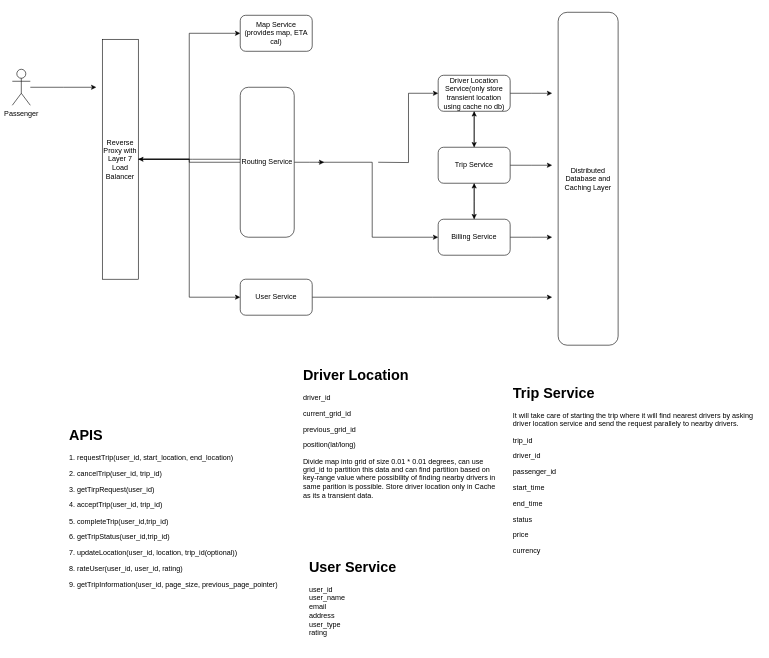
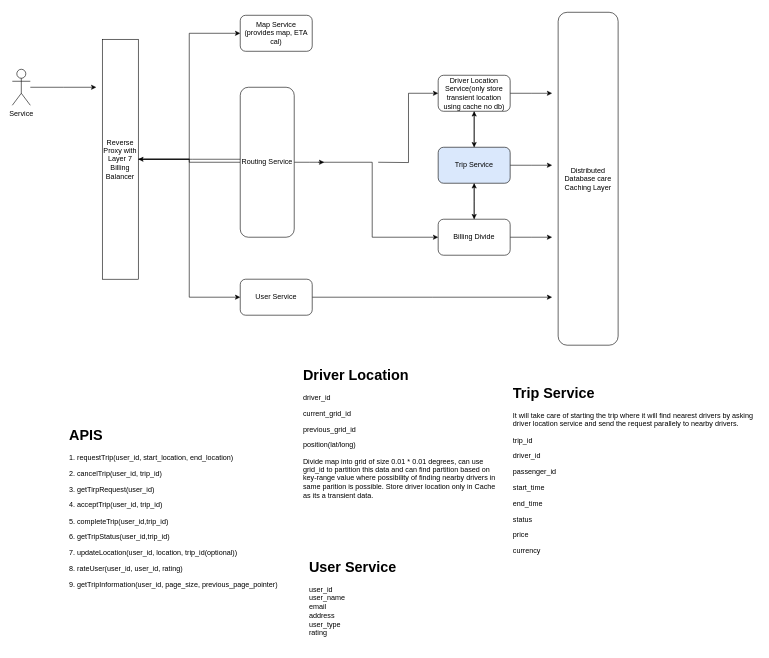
- <mxCell id="3" value="Passenger" style="shape=umlActor;verticalLabelPosition=bottom;verticalAlign=top;html=1;outlineConnect=0;" parent="1" vertex="1"><mxGeometry x="20" y="115" width="30" height="60" as="geometry" /></mxCell>
+ <mxCell id="3" value="Service" style="shape=umlActor;verticalLabelPosition=bottom;verticalAlign=top;html=1;outlineConnect=0;" parent="1" vertex="1"><mxGeometry x="20" y="115" width="30" height="60" as="geometry" /></mxCell>
- <mxCell id="7" value="Reverse Proxy with Layer 7 Load Balancer" style="rounded=0;whiteSpace=wrap;html=1;direction=south;" parent="1" vertex="1"><mxGeometry x="170" y="65" width="60" height="400" as="geometry" /></mxCell>
+ <mxCell id="7" value="Reverse Proxy with Layer 7 Billing Balancer" style="rounded=0;whiteSpace=wrap;html=1;direction=south;" parent="1" vertex="1"><mxGeometry x="170" y="65" width="60" height="400" as="geometry" /></mxCell>
- <mxCell id="15" value="Trip Service" style="rounded=1;whiteSpace=wrap;html=1;" parent="1" vertex="1"><mxGeometry x="730" y="245" width="120" height="60" as="geometry" /></mxCell>
+ <mxCell id="15" value="Trip Service" style="rounded=1;whiteSpace=wrap;html=1;fillColor=#dae8fc;" parent="1" vertex="1"><mxGeometry x="730" y="245" width="120" height="60" as="geometry" /></mxCell>
- <mxCell id="26" value="Distributed Database and Caching Layer" style="rounded=1;whiteSpace=wrap;html=1;direction=south;" parent="1" vertex="1"><mxGeometry x="930" y="20" width="100" height="555" as="geometry" /></mxCell>
+ <mxCell id="26" value="Distributed Database care Caching Layer" style="rounded=1;whiteSpace=wrap;html=1;direction=south;" parent="1" vertex="1"><mxGeometry x="930" y="20" width="100" height="555" as="geometry" /></mxCell>
- <mxCell id="18" value="Billing Service" style="rounded=1;whiteSpace=wrap;html=1;" parent="1" vertex="1"><mxGeometry x="730" y="365" width="120" height="60" as="geometry" /></mxCell>
+ <mxCell id="18" value="Billing Divide" style="rounded=1;whiteSpace=wrap;html=1;" parent="1" vertex="1"><mxGeometry x="730" y="365" width="120" height="60" as="geometry" /></mxCell>
